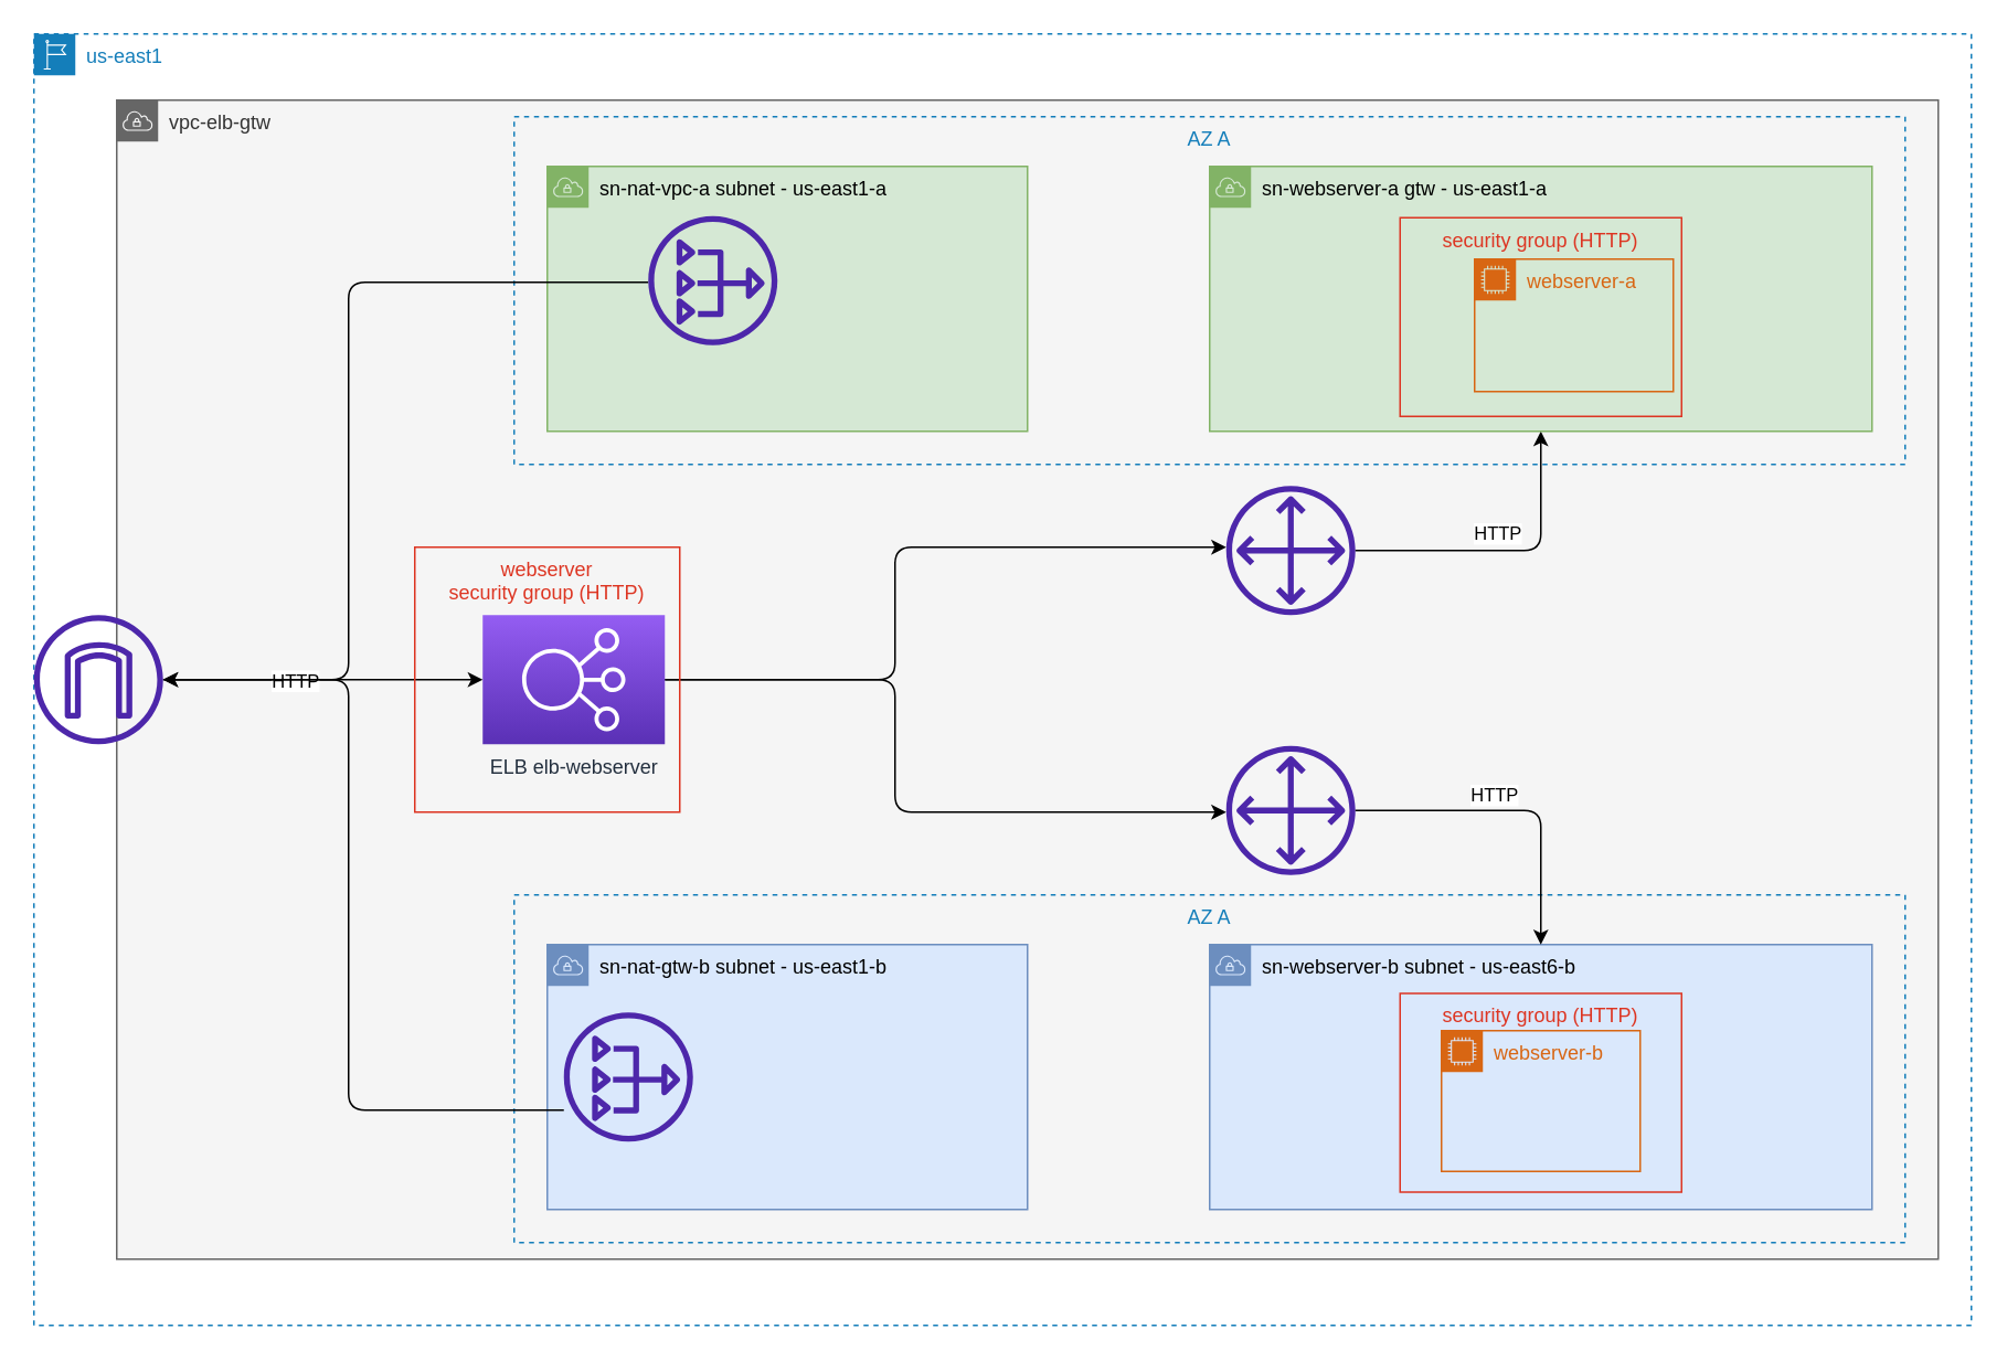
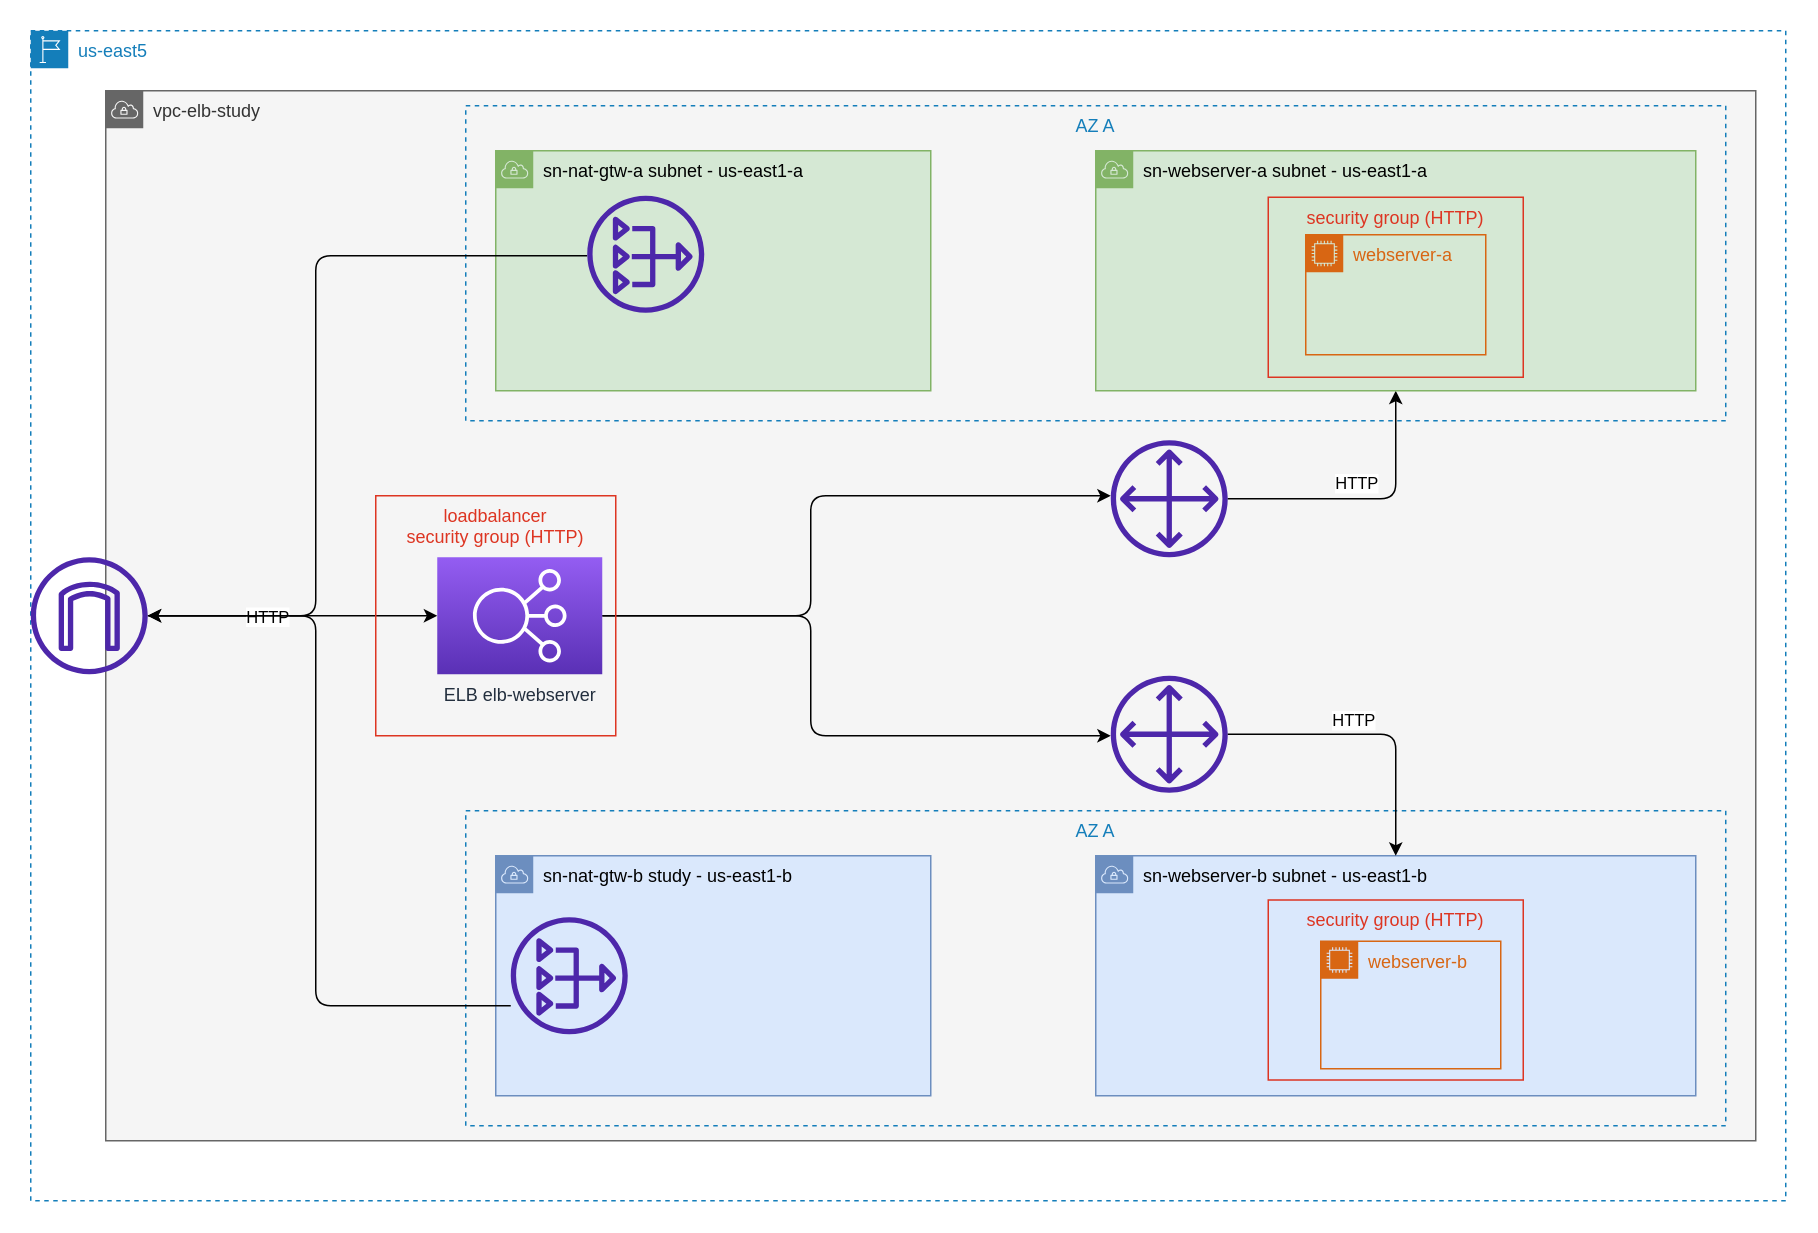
- <mxCell id="3" value="us-east1" style="points=[[0,0],[0.25,0],[0.5,0],[0.75,0],[1,0],[1,0.25],[1,0.5],[1,0.75],[1,1],[0.75,1],[0.5,1],[0.25,1],[0,1],[0,0.75],[0,0.5],[0,0.25]];outlineConnect=0;gradientColor=none;html=1;whiteSpace=wrap;fontSize=12;fontStyle=0;container=1;pointerEvents=0;collapsible=0;recursiveResize=0;shape=mxgraph.aws4.group;grIcon=mxgraph.aws4.group_region;strokeColor=#147EBA;fillColor=none;verticalAlign=top;align=left;spacingLeft=30;fontColor=#147EBA;dashed=1;rounded=1;" parent="1" vertex="1"><mxGeometry x="20" y="20" width="1170" height="780" as="geometry" /></mxCell>
+ <mxCell id="3" value="us-east5" style="points=[[0,0],[0.25,0],[0.5,0],[0.75,0],[1,0],[1,0.25],[1,0.5],[1,0.75],[1,1],[0.75,1],[0.5,1],[0.25,1],[0,1],[0,0.75],[0,0.5],[0,0.25]];outlineConnect=0;gradientColor=none;html=1;whiteSpace=wrap;fontSize=12;fontStyle=0;container=1;pointerEvents=0;collapsible=0;recursiveResize=0;shape=mxgraph.aws4.group;grIcon=mxgraph.aws4.group_region;strokeColor=#147EBA;fillColor=none;verticalAlign=top;align=left;spacingLeft=30;fontColor=#147EBA;dashed=1;rounded=1;" parent="1" vertex="1"><mxGeometry x="20" y="20" width="1170" height="780" as="geometry" /></mxCell>
- <mxCell id="2" value="vpc-elb-gtw" style="points=[[0,0],[0.25,0],[0.5,0],[0.75,0],[1,0],[1,0.25],[1,0.5],[1,0.75],[1,1],[0.75,1],[0.5,1],[0.25,1],[0,1],[0,0.75],[0,0.5],[0,0.25]];outlineConnect=0;html=1;whiteSpace=wrap;fontSize=12;fontStyle=0;container=1;pointerEvents=0;collapsible=0;recursiveResize=0;shape=mxgraph.aws4.group;grIcon=mxgraph.aws4.group_vpc;strokeColor=#666666;fillColor=#f5f5f5;verticalAlign=top;align=left;spacingLeft=30;fontColor=#333333;dashed=0;rounded=1;" parent="1" vertex="1"><mxGeometry x="70" y="60" width="1100" height="700" as="geometry" /></mxCell>
+ <mxCell id="2" value="vpc-elb-study" style="points=[[0,0],[0.25,0],[0.5,0],[0.75,0],[1,0],[1,0.25],[1,0.5],[1,0.75],[1,1],[0.75,1],[0.5,1],[0.25,1],[0,1],[0,0.75],[0,0.5],[0,0.25]];outlineConnect=0;html=1;whiteSpace=wrap;fontSize=12;fontStyle=0;container=1;pointerEvents=0;collapsible=0;recursiveResize=0;shape=mxgraph.aws4.group;grIcon=mxgraph.aws4.group_vpc;strokeColor=#666666;fillColor=#f5f5f5;verticalAlign=top;align=left;spacingLeft=30;fontColor=#333333;dashed=0;rounded=1;" parent="1" vertex="1"><mxGeometry x="70" y="60" width="1100" height="700" as="geometry" /></mxCell>
- <mxCell id="7" value="sn-nat-vpc-a subnet - us-east1-a" style="outlineConnect=0;html=1;whiteSpace=wrap;fontSize=12;fontStyle=0;shape=mxgraph.aws4.group;grIcon=mxgraph.aws4.group_vpc;strokeColor=#82b366;fillColor=#d5e8d4;verticalAlign=top;align=left;spacingLeft=30;dashed=0;rounded=1;" vertex="1" parent="3"><mxGeometry x="310" y="80" width="290" height="160" as="geometry" /></mxCell>
+ <mxCell id="7" value="sn-nat-gtw-a subnet - us-east1-a" style="outlineConnect=0;html=1;whiteSpace=wrap;fontSize=12;fontStyle=0;shape=mxgraph.aws4.group;grIcon=mxgraph.aws4.group_vpc;strokeColor=#82b366;fillColor=#d5e8d4;verticalAlign=top;align=left;spacingLeft=30;dashed=0;rounded=1;" vertex="1" parent="3"><mxGeometry x="310" y="80" width="290" height="160" as="geometry" /></mxCell>
- <mxCell id="28" value="sn-webserver-a gtw - us-east1-a" style="outlineConnect=0;html=1;whiteSpace=wrap;fontSize=12;fontStyle=0;shape=mxgraph.aws4.group;grIcon=mxgraph.aws4.group_vpc;strokeColor=#82b366;fillColor=#d5e8d4;verticalAlign=top;align=left;spacingLeft=30;dashed=0;rounded=1;" parent="27" vertex="1"><mxGeometry y="10" width="400" height="160" as="geometry" /></mxCell>
+ <mxCell id="28" value="sn-webserver-a subnet - us-east1-a" style="outlineConnect=0;html=1;whiteSpace=wrap;fontSize=12;fontStyle=0;shape=mxgraph.aws4.group;grIcon=mxgraph.aws4.group_vpc;strokeColor=#82b366;fillColor=#d5e8d4;verticalAlign=top;align=left;spacingLeft=30;dashed=0;rounded=1;" parent="27" vertex="1"><mxGeometry y="10" width="400" height="160" as="geometry" /></mxCell>
- <mxCell id="30" value="webserver-a" style="points=[[0,0],[0.25,0],[0.5,0],[0.75,0],[1,0],[1,0.25],[1,0.5],[1,0.75],[1,1],[0.75,1],[0.5,1],[0.25,1],[0,1],[0,0.75],[0,0.5],[0,0.25]];outlineConnect=0;gradientColor=none;html=1;whiteSpace=wrap;fontSize=12;fontStyle=0;container=1;pointerEvents=0;collapsible=0;recursiveResize=0;shape=mxgraph.aws4.group;grIcon=mxgraph.aws4.group_ec2_instance_contents;strokeColor=#D86613;fillColor=none;verticalAlign=top;align=left;spacingLeft=30;fontColor=#D86613;dashed=0;rounded=1;" parent="27" vertex="1"><mxGeometry x="160" y="66" width="120" height="80" as="geometry" /></mxCell>
+ <mxCell id="30" value="webserver-a" style="points=[[0,0],[0.25,0],[0.5,0],[0.75,0],[1,0],[1,0.25],[1,0.5],[1,0.75],[1,1],[0.75,1],[0.5,1],[0.25,1],[0,1],[0,0.75],[0,0.5],[0,0.25]];outlineConnect=0;gradientColor=none;html=1;whiteSpace=wrap;fontSize=12;fontStyle=0;container=1;pointerEvents=0;collapsible=0;recursiveResize=0;shape=mxgraph.aws4.group;grIcon=mxgraph.aws4.group_ec2_instance_contents;strokeColor=#D86613;fillColor=none;verticalAlign=top;align=left;spacingLeft=30;fontColor=#D86613;dashed=0;rounded=1;" parent="27" vertex="1"><mxGeometry x="140" y="66" width="120" height="80" as="geometry" /></mxCell>
- <mxCell id="34" value="webserver&#10;security group (HTTP)" style="fillColor=none;strokeColor=#DD3522;verticalAlign=top;fontStyle=0;fontColor=#DD3522;rounded=0;" parent="33" vertex="1"><mxGeometry width="160" height="160" as="geometry" /></mxCell>
+ <mxCell id="34" value="loadbalancer&#10;security group (HTTP)" style="fillColor=none;strokeColor=#DD3522;verticalAlign=top;fontStyle=0;fontColor=#DD3522;rounded=0;" parent="33" vertex="1"><mxGeometry width="160" height="160" as="geometry" /></mxCell>
- <mxCell id="6" value="sn-nat-gtw-b subnet - us-east1-b" style="outlineConnect=0;html=1;whiteSpace=wrap;fontSize=12;fontStyle=0;shape=mxgraph.aws4.group;grIcon=mxgraph.aws4.group_vpc;strokeColor=#6c8ebf;fillColor=#dae8fc;verticalAlign=top;align=left;spacingLeft=30;dashed=0;rounded=1;" vertex="1" parent="3"><mxGeometry x="310" y="550" width="290" height="160" as="geometry" /></mxCell>
+ <mxCell id="6" value="sn-nat-gtw-b study - us-east1-b" style="outlineConnect=0;html=1;whiteSpace=wrap;fontSize=12;fontStyle=0;shape=mxgraph.aws4.group;grIcon=mxgraph.aws4.group_vpc;strokeColor=#6c8ebf;fillColor=#dae8fc;verticalAlign=top;align=left;spacingLeft=30;dashed=0;rounded=1;" vertex="1" parent="3"><mxGeometry x="310" y="550" width="290" height="160" as="geometry" /></mxCell>
- <mxCell id="19" value="sn-webserver-b subnet - us-east6-b" style="outlineConnect=0;html=1;whiteSpace=wrap;fontSize=12;fontStyle=0;shape=mxgraph.aws4.group;grIcon=mxgraph.aws4.group_vpc;strokeColor=#6c8ebf;fillColor=#dae8fc;verticalAlign=top;align=left;spacingLeft=30;dashed=0;rounded=1;" parent="18" vertex="1"><mxGeometry y="-20" width="400" height="160" as="geometry" /></mxCell>
+ <mxCell id="19" value="sn-webserver-b subnet - us-east1-b" style="outlineConnect=0;html=1;whiteSpace=wrap;fontSize=12;fontStyle=0;shape=mxgraph.aws4.group;grIcon=mxgraph.aws4.group_vpc;strokeColor=#6c8ebf;fillColor=#dae8fc;verticalAlign=top;align=left;spacingLeft=30;dashed=0;rounded=1;" parent="18" vertex="1"><mxGeometry y="-20" width="400" height="160" as="geometry" /></mxCell>
- <mxCell id="21" value="webserver-b" style="points=[[0,0],[0.25,0],[0.5,0],[0.75,0],[1,0],[1,0.25],[1,0.5],[1,0.75],[1,1],[0.75,1],[0.5,1],[0.25,1],[0,1],[0,0.75],[0,0.5],[0,0.25]];outlineConnect=0;gradientColor=none;html=1;whiteSpace=wrap;fontSize=12;fontStyle=0;container=1;pointerEvents=0;collapsible=0;recursiveResize=0;shape=mxgraph.aws4.group;grIcon=mxgraph.aws4.group_ec2_instance_contents;strokeColor=#D86613;fillColor=none;verticalAlign=top;align=left;spacingLeft=30;fontColor=#D86613;dashed=0;rounded=1;" parent="18" vertex="1"><mxGeometry x="140" y="32" width="120" height="85" as="geometry" /></mxCell>
+ <mxCell id="21" value="webserver-b" style="points=[[0,0],[0.25,0],[0.5,0],[0.75,0],[1,0],[1,0.25],[1,0.5],[1,0.75],[1,1],[0.75,1],[0.5,1],[0.25,1],[0,1],[0,0.75],[0,0.5],[0,0.25]];outlineConnect=0;gradientColor=none;html=1;whiteSpace=wrap;fontSize=12;fontStyle=0;container=1;pointerEvents=0;collapsible=0;recursiveResize=0;shape=mxgraph.aws4.group;grIcon=mxgraph.aws4.group_ec2_instance_contents;strokeColor=#D86613;fillColor=none;verticalAlign=top;align=left;spacingLeft=30;fontColor=#D86613;dashed=0;rounded=1;" parent="18" vertex="1"><mxGeometry x="150" y="37" width="120" height="85" as="geometry" /></mxCell>
